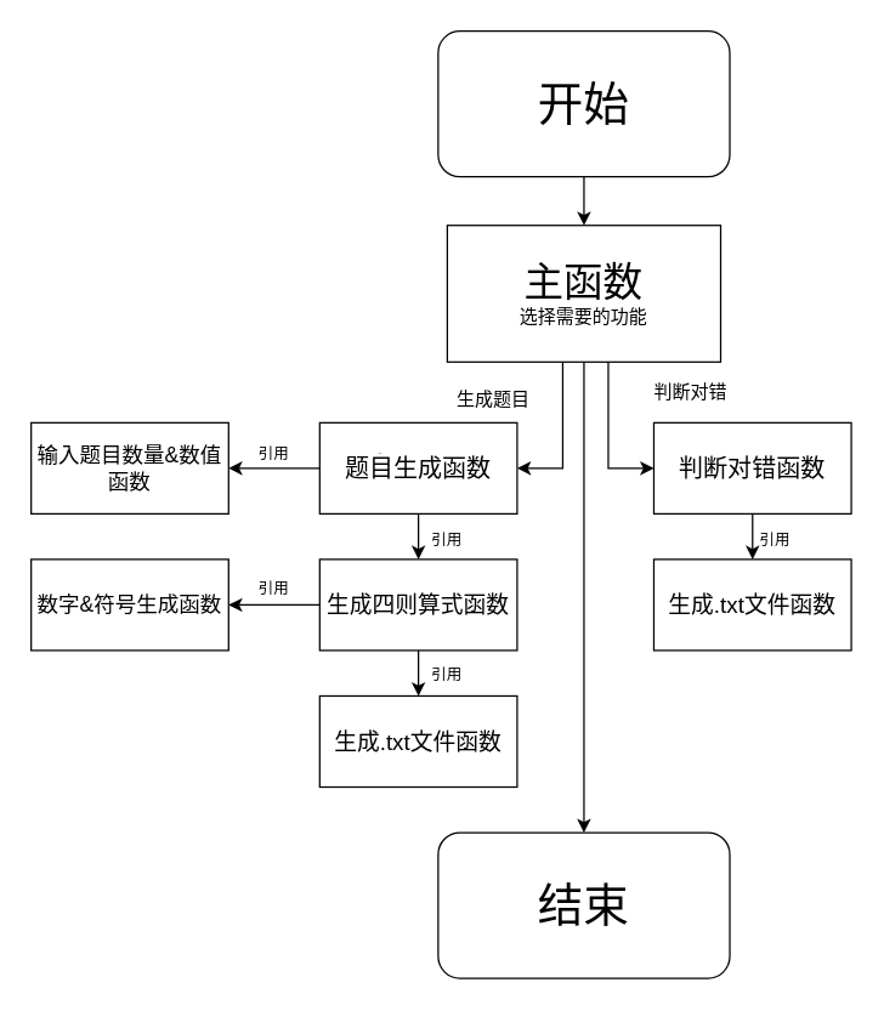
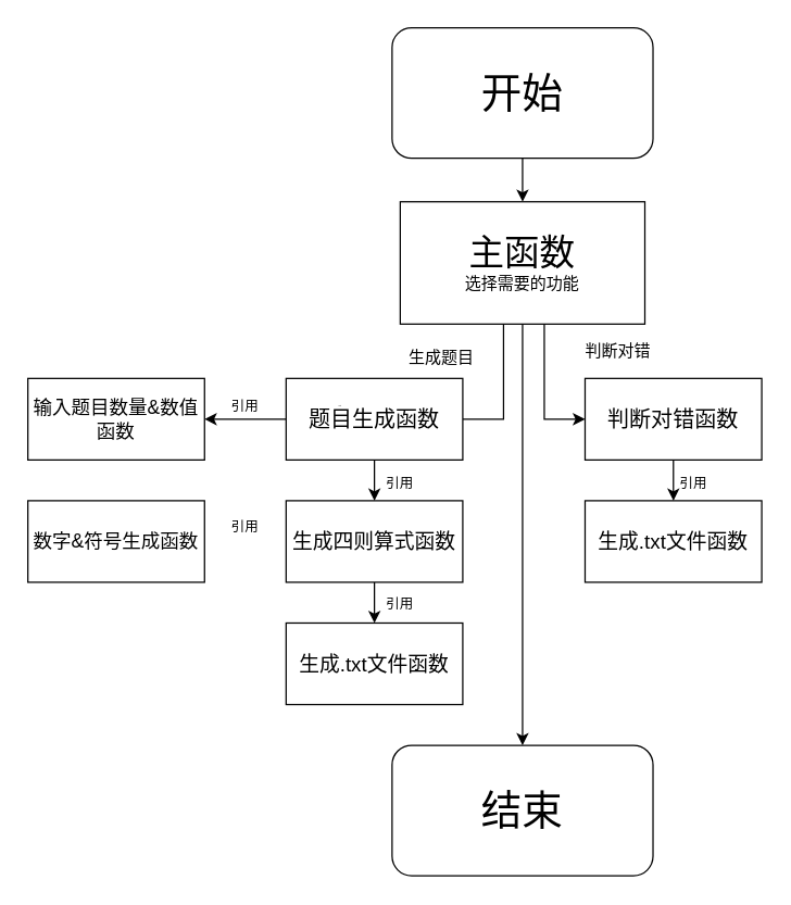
- <mxCell id="4" style="edgeStyle=orthogonalEdgeStyle;rounded=0;orthogonalLoop=1;jettySize=auto;html=1;entryX=1;entryY=0.5;entryDx=0;entryDy=0;exitX=0.5;exitY=1;exitDx=0;exitDy=0;" edge="1" parent="1" source="7" target="10"><mxGeometry relative="1" as="geometry"><mxPoint x="384" y="258" as="sourcePoint" /><Array as="points"><mxPoint x="370" y="228" /><mxPoint x="370" y="308" /></Array></mxGeometry></mxCell>
+ <mxCell id="4" style="edgeStyle=orthogonalEdgeStyle;rounded=0;orthogonalLoop=1;jettySize=auto;html=1;entryX=1;entryY=0.5;entryDx=0;entryDy=0;exitX=0.5;exitY=1;exitDx=0;exitDy=0;endArrow=none;" edge="1" parent="1" source="7" target="10"><mxGeometry relative="1" as="geometry"><mxPoint x="384" y="258" as="sourcePoint" /><Array as="points"><mxPoint x="370" y="228" /><mxPoint x="370" y="308" /></Array></mxGeometry></mxCell>
- <mxCell id="16" style="edgeStyle=orthogonalEdgeStyle;rounded=0;orthogonalLoop=1;jettySize=auto;html=1;entryX=1;entryY=0.5;entryDx=0;entryDy=0;fontSize=1;" edge="1" parent="1" source="18" target="20"><mxGeometry relative="1" as="geometry" /></mxCell>
